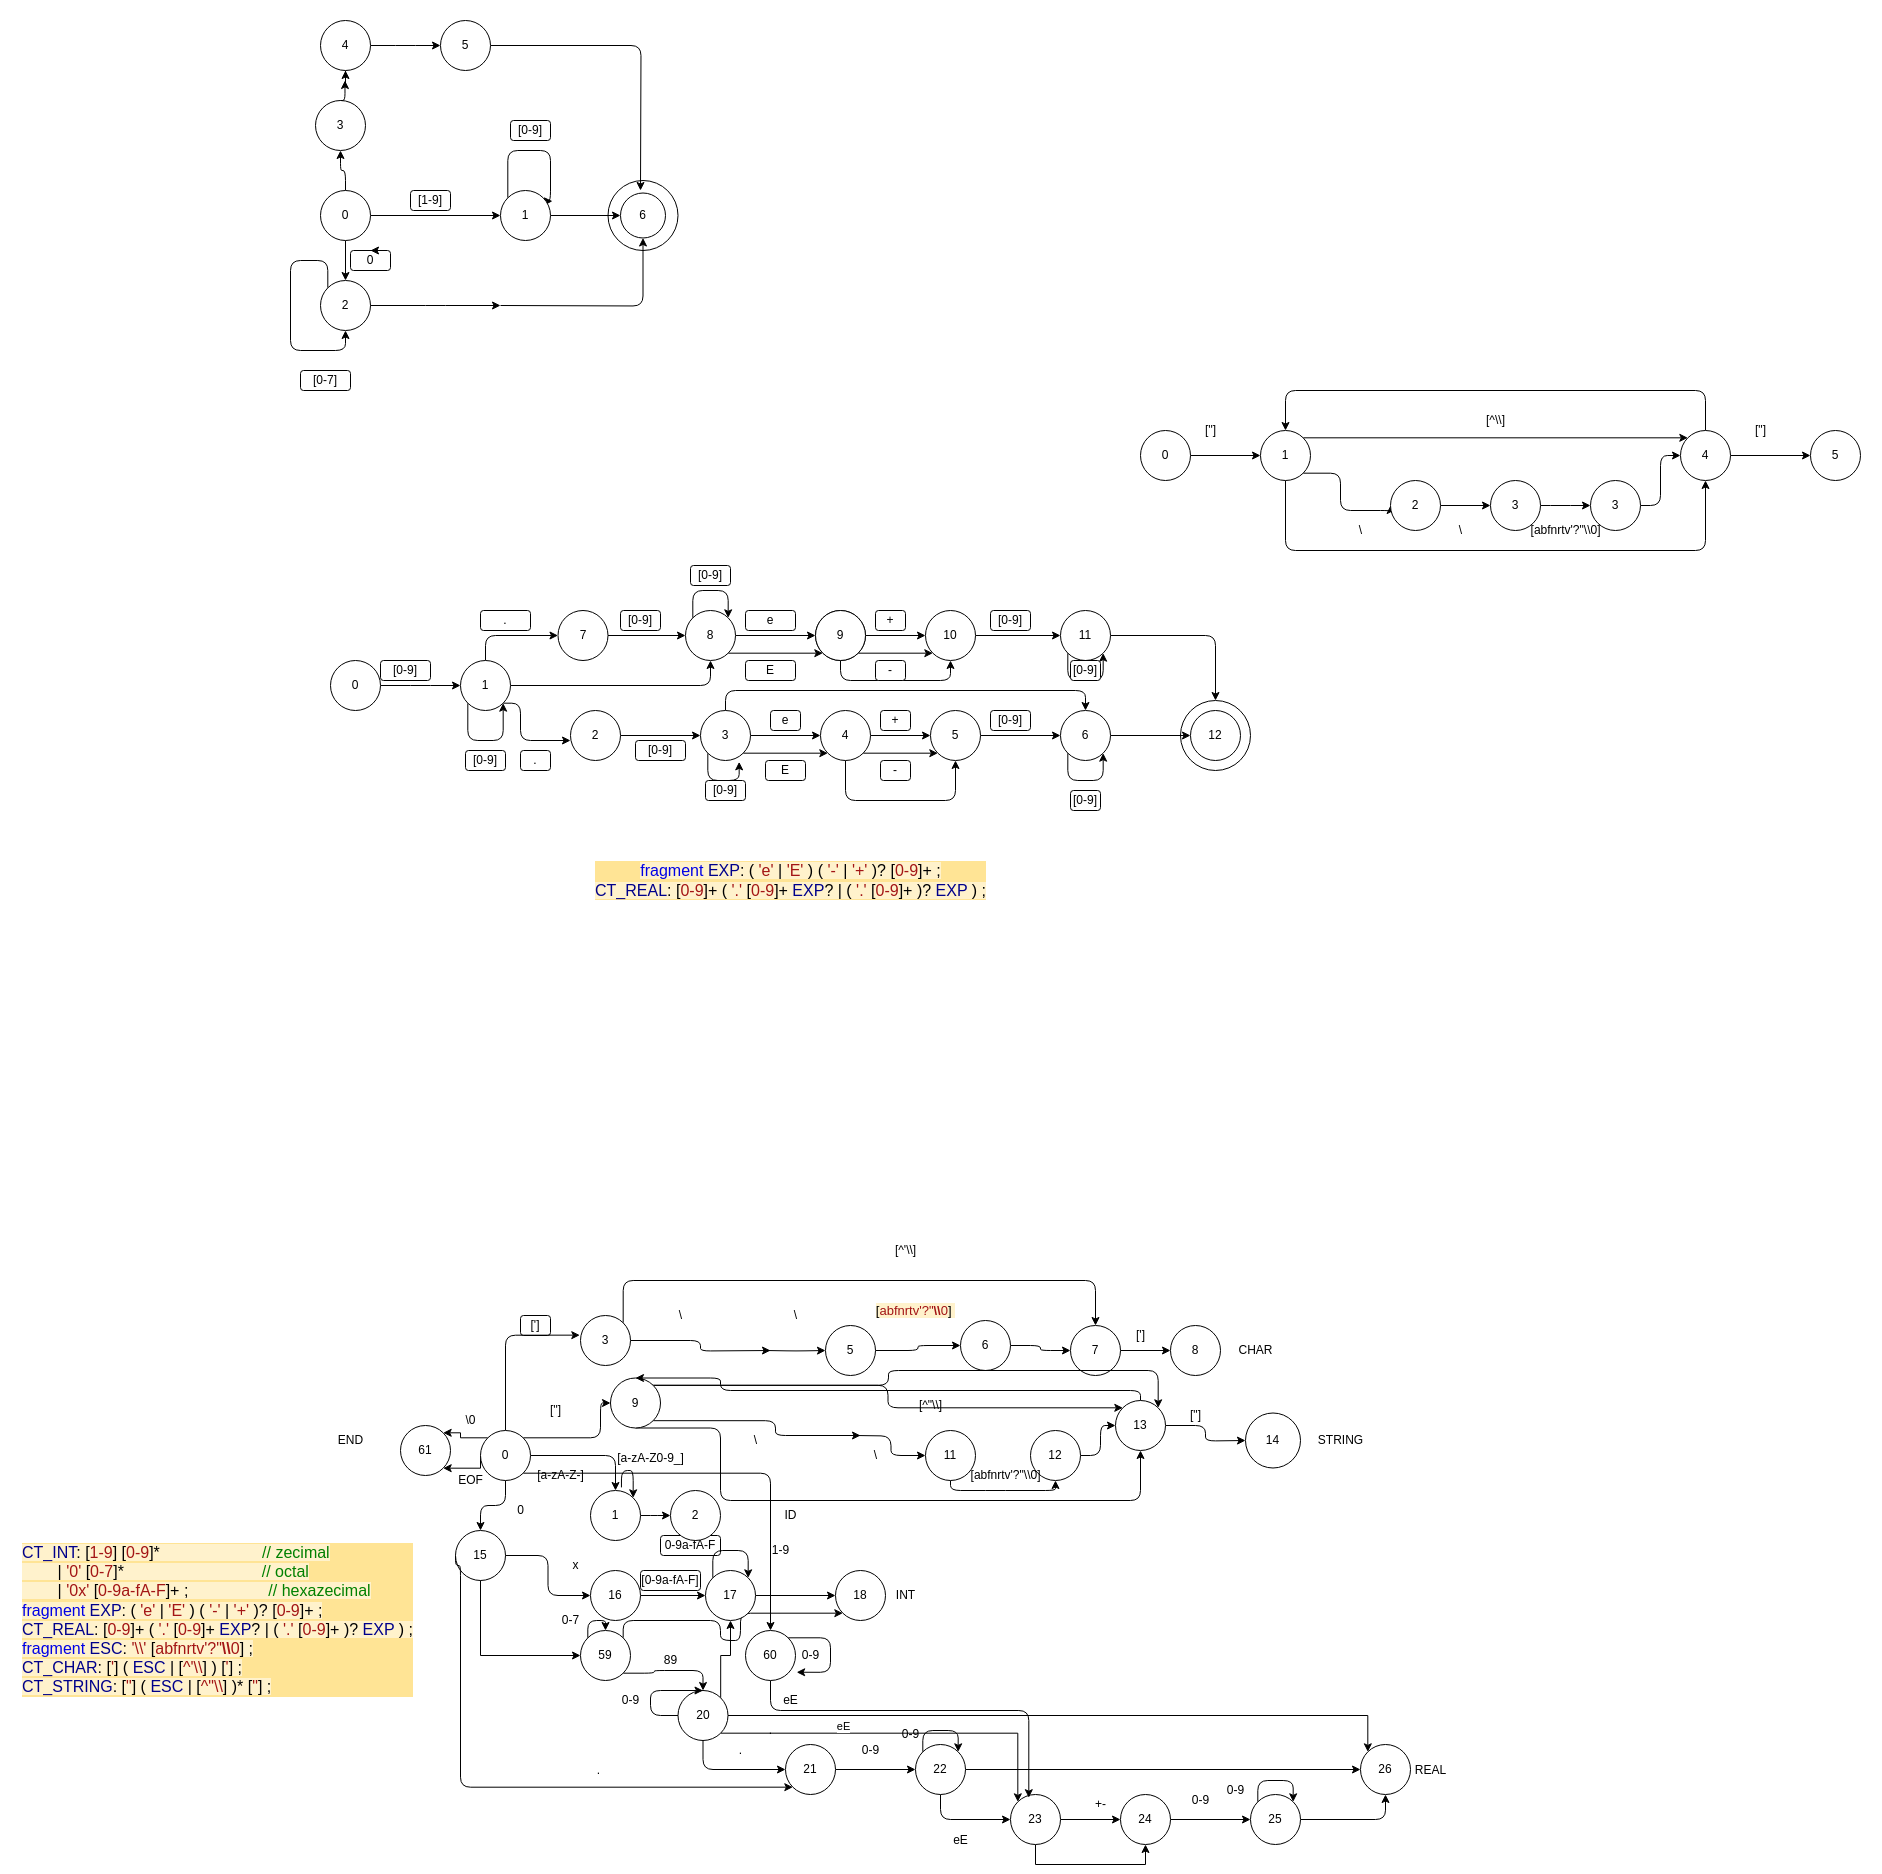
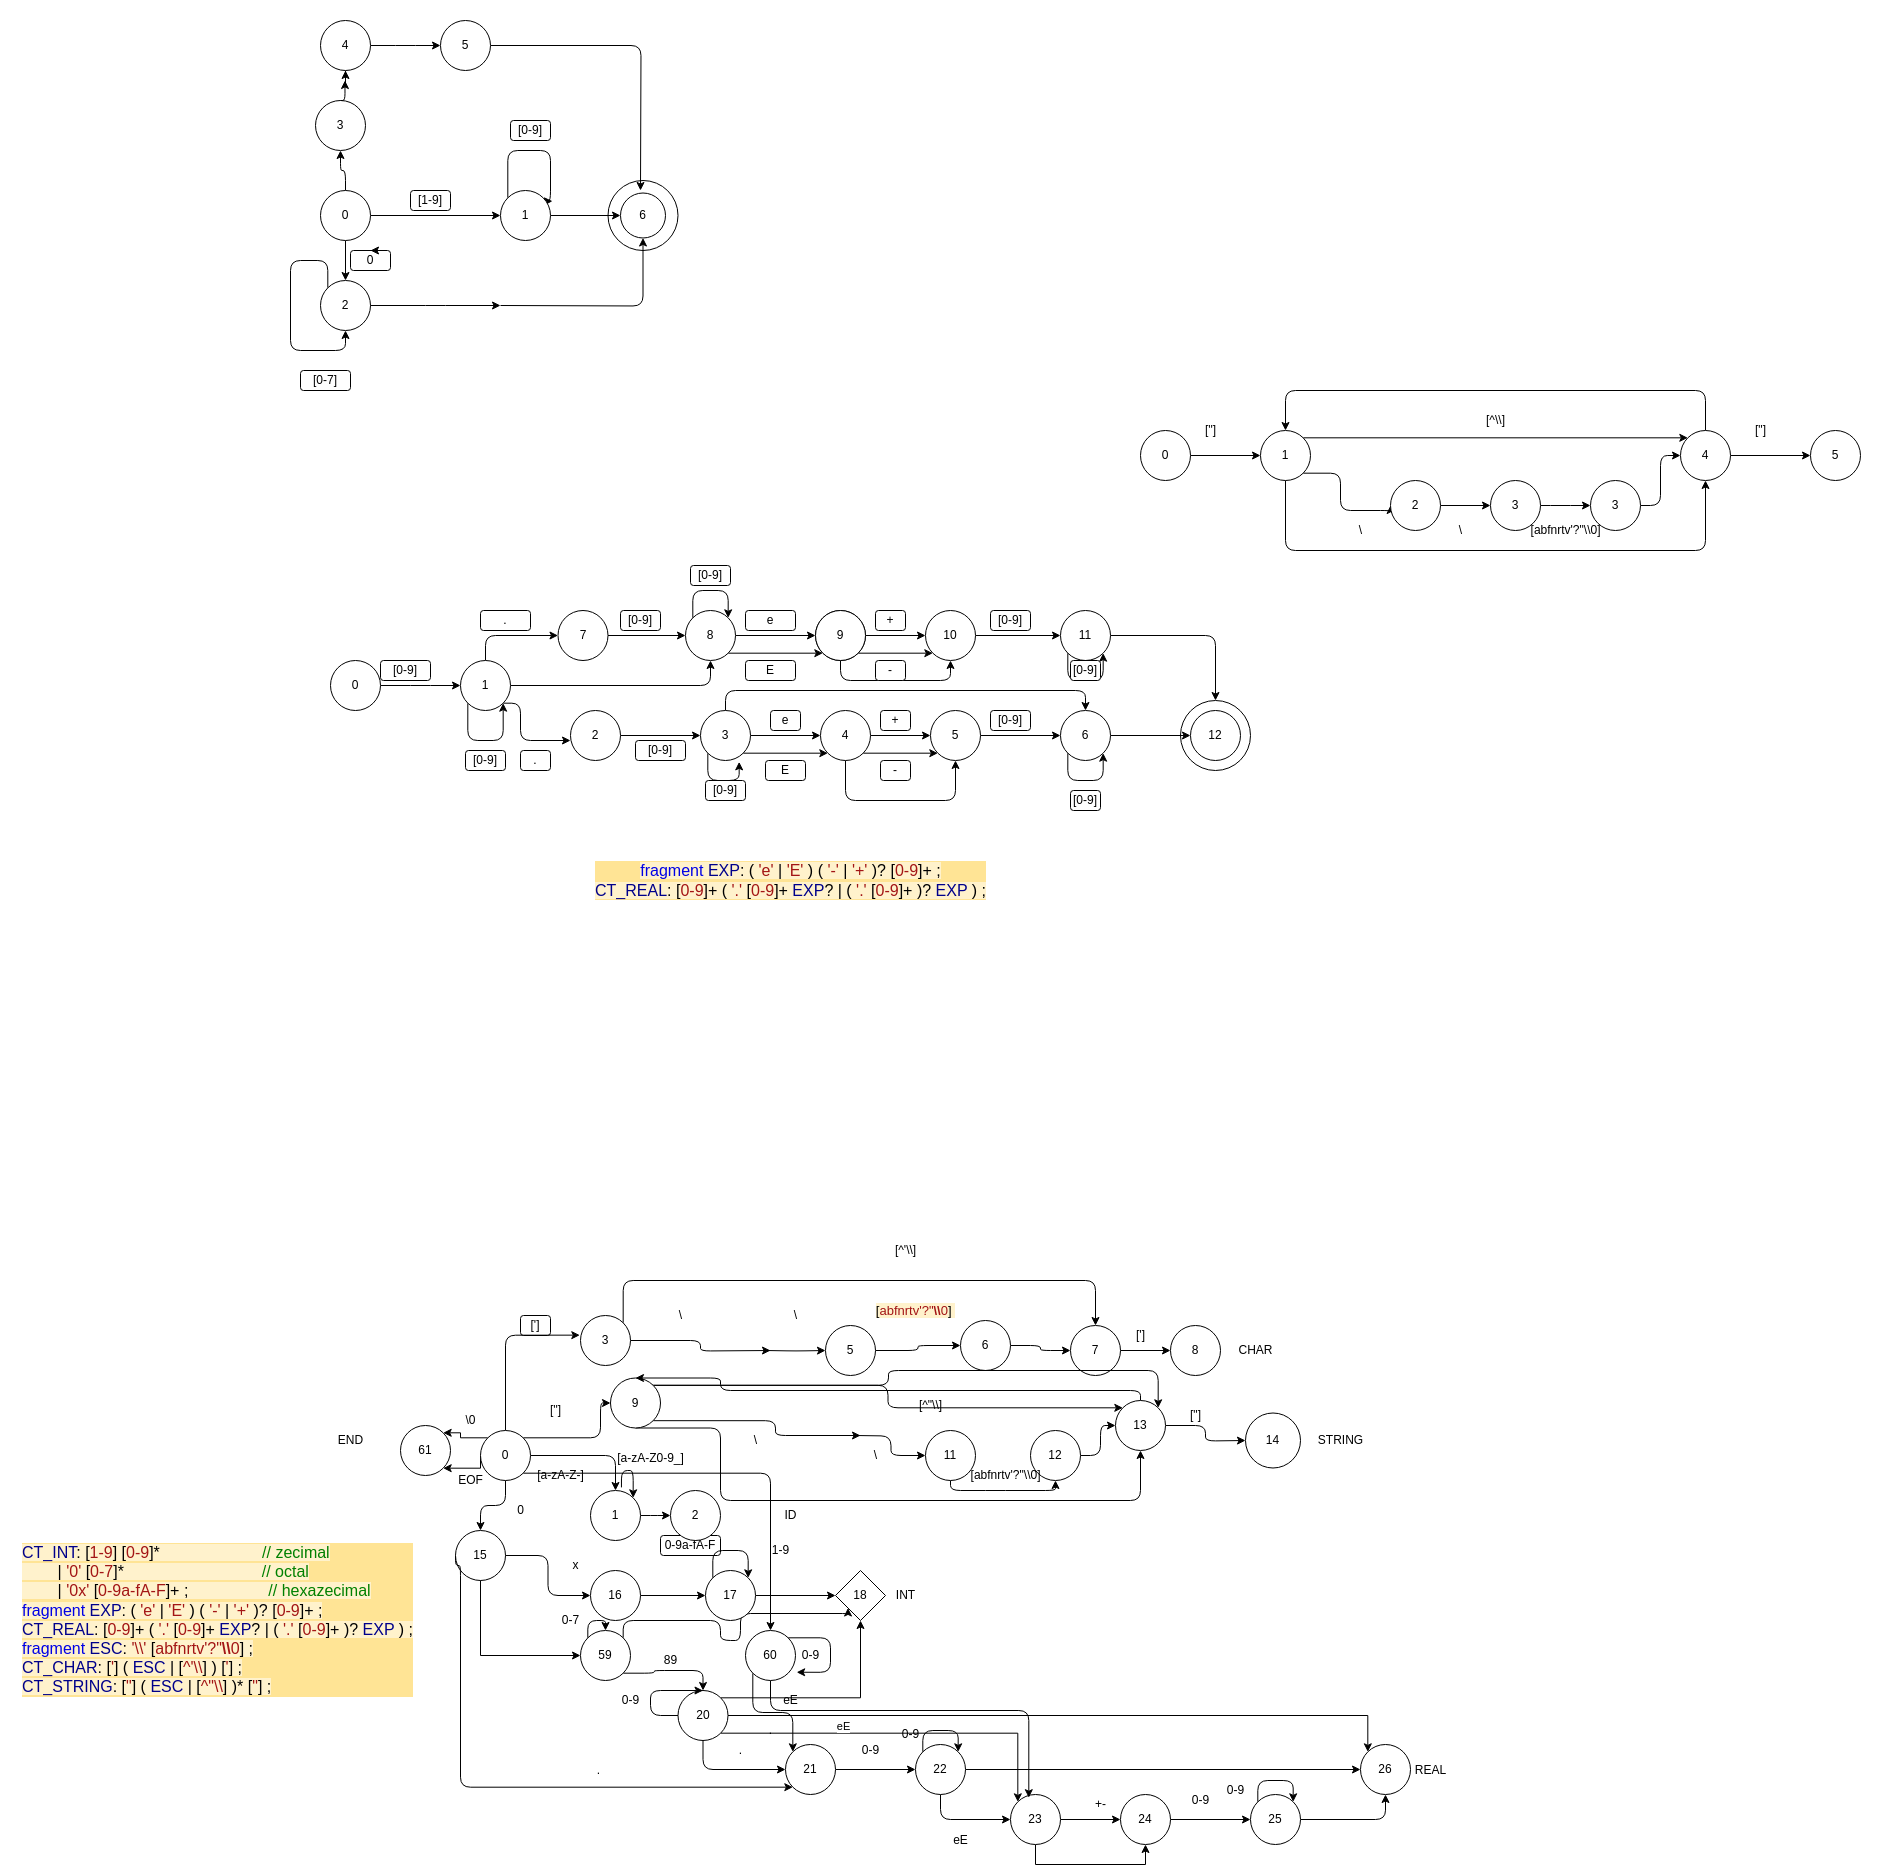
- <mxCell id="21" value="[0-9a-fA-F]" style="whiteSpace=wrap;html=1;sketch=0;rounded=1;" parent="1" vertex="1"><mxGeometry x="640" y="1570" width="60" height="20" as="geometry" /></mxCell>
- <mxCell id="185" value="18" style="ellipse;whiteSpace=wrap;html=1;aspect=fixed;rounded=1;" parent="1" vertex="1"><mxGeometry x="835" y="1570" width="50" height="50" as="geometry" /></mxCell>
+ <mxCell id="185" value="18" style="rhombus;whiteSpace=wrap;html=1;aspect=fixed;" parent="1" vertex="1"><mxGeometry x="835" y="1570" width="50" height="50" as="geometry" /></mxCell>
- <mxCell id="192" style="edgeStyle=orthogonalEdgeStyle;rounded=0;orthogonalLoop=1;jettySize=auto;html=1;exitX=1;exitY=0;exitDx=0;exitDy=0;" parent="1" source="193" target="184" edge="1"><mxGeometry relative="1" as="geometry" /></mxCell>
+ <mxCell id="192" style="edgeStyle=orthogonalEdgeStyle;rounded=0;orthogonalLoop=1;jettySize=auto;html=1;exitX=1;exitY=0;exitDx=0;exitDy=0;entryX=0.5;entryY=1;entryDx=0;entryDy=0;" parent="1" source="193" target="185" edge="1"><mxGeometry relative="1" as="geometry" /></mxCell>
+ <mxCell id="225" style="edgeStyle=orthogonalEdgeStyle;orthogonalLoop=1;jettySize=auto;html=1;exitX=0;exitY=1;exitDx=0;exitDy=0;entryX=0;entryY=0;entryDx=0;entryDy=0;" parent="1" source="226" target="199" edge="1"><mxGeometry relative="1" as="geometry" /></mxCell>
